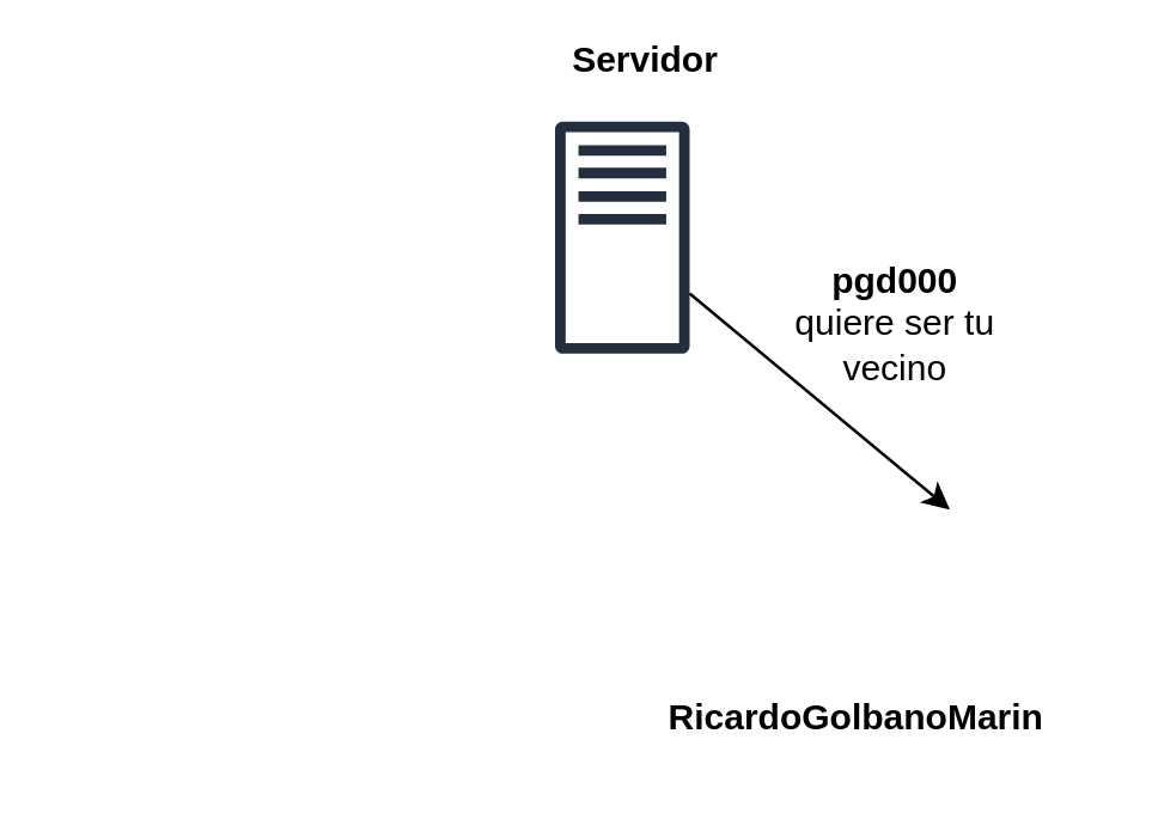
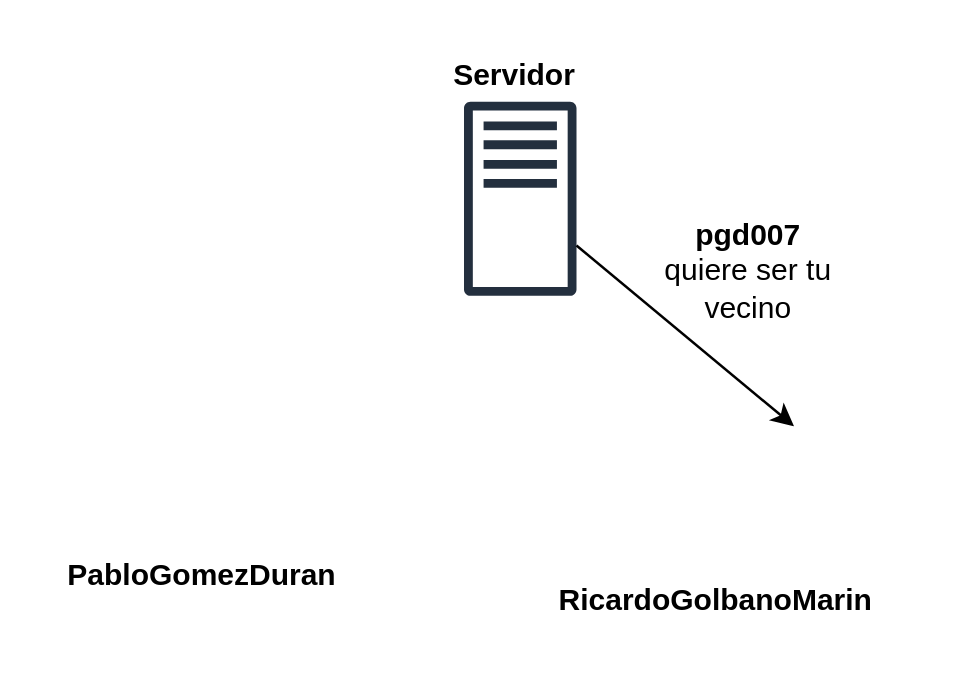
- <mxCell id="2" value="Servidor" style="text;html=1;align=center;verticalAlign=middle;resizable=0;points=[];autosize=1;fontStyle=1" parent="1" vertex="1"><mxGeometry x="180" y="10" width="70" height="20" as="geometry" /></mxCell>
+ <mxCell id="2" value="Servidor" style="text;html=1;align=center;verticalAlign=middle;resizable=0;points=[];autosize=1;fontStyle=1" parent="1" vertex="1"><mxGeometry x="170" y="20" width="70" height="20" as="geometry" /></mxCell>
- <mxCell id="7" value="&lt;b&gt;pgd000 &lt;/b&gt;quiere ser tu vecino" style="text;html=1;strokeColor=none;fillColor=none;align=center;verticalAlign=middle;whiteSpace=wrap;rounded=0;fontSize=12;" parent="1" vertex="1"><mxGeometry x="258.5" y="98" width="80" height="20" as="geometry" /></mxCell>
+ <mxCell id="7" value="&lt;b&gt;pgd007 &lt;/b&gt;quiere ser tu vecino" style="text;html=1;strokeColor=none;fillColor=none;align=center;verticalAlign=middle;whiteSpace=wrap;rounded=0;fontSize=12;" parent="1" vertex="1"><mxGeometry x="258.5" y="98" width="80" height="20" as="geometry" /></mxCell>
+ <mxCell id="8" value="PabloGomezDuran" style="text;html=1;align=center;verticalAlign=middle;resizable=0;points=[];autosize=1;fontStyle=1" vertex="1" parent="1"><mxGeometry x="20" y="220" width="120" height="20" as="geometry" /></mxCell>
